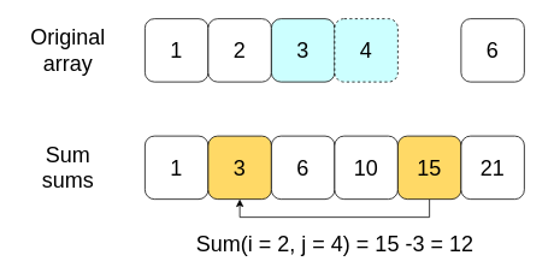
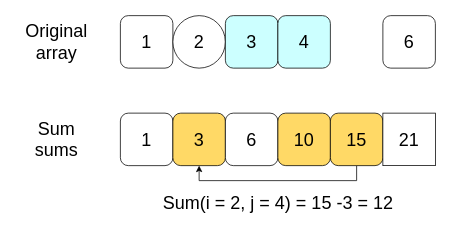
- <mxCell id="3" value="&lt;span style=&quot;font-size: 24px&quot;&gt;2&lt;/span&gt;" style="rounded=1;whiteSpace=wrap;html=1;fontSize=26;" vertex="1" parent="1"><mxGeometry x="230" y="20" width="70" height="70" as="geometry" /></mxCell>
+ <mxCell id="3" value="&lt;span style=&quot;font-size: 24px&quot;&gt;2&lt;/span&gt;" style="ellipse;whiteSpace=wrap;html=1;fontSize=26;" vertex="1" parent="1"><mxGeometry x="230" y="20" width="70" height="70" as="geometry" /></mxCell>
- <mxCell id="5" value="&lt;span style=&quot;font-size: 24px&quot;&gt;4&lt;/span&gt;" style="rounded=1;whiteSpace=wrap;html=1;fontSize=26;fillColor=#CCFFFF;dashed=1;" vertex="1" parent="1"><mxGeometry x="370" y="20" width="70" height="70" as="geometry" /></mxCell>
+ <mxCell id="5" value="&lt;span style=&quot;font-size: 24px&quot;&gt;4&lt;/span&gt;" style="rounded=1;whiteSpace=wrap;html=1;fontSize=26;fillColor=#CCFFFF;" vertex="1" parent="1"><mxGeometry x="370" y="20" width="70" height="70" as="geometry" /></mxCell>
- <mxCell id="11" value="&lt;span style=&quot;font-size: 24px&quot;&gt;10&lt;/span&gt;" style="rounded=1;whiteSpace=wrap;html=1;fontSize=26;" vertex="1" parent="1"><mxGeometry x="370" y="150" width="70" height="70" as="geometry" /></mxCell>
+ <mxCell id="11" value="&lt;span style=&quot;font-size: 24px&quot;&gt;10&lt;/span&gt;" style="rounded=1;whiteSpace=wrap;html=1;fontSize=26;fillColor=#ffd966;" vertex="1" parent="1"><mxGeometry x="370" y="150" width="70" height="70" as="geometry" /></mxCell>
- <mxCell id="14" value="&lt;span style=&quot;font-size: 24px&quot;&gt;21&lt;/span&gt;" style="rounded=1;whiteSpace=wrap;html=1;fontSize=26;" vertex="1" parent="1"><mxGeometry x="510" y="150" width="70" height="70" as="geometry" /></mxCell>
+ <mxCell id="14" value="&lt;span style=&quot;font-size: 24px&quot;&gt;21&lt;/span&gt;" style="whiteSpace=wrap;html=1;fontSize=26;rounded=0;" vertex="1" parent="1"><mxGeometry x="510" y="150" width="70" height="70" as="geometry" /></mxCell>
